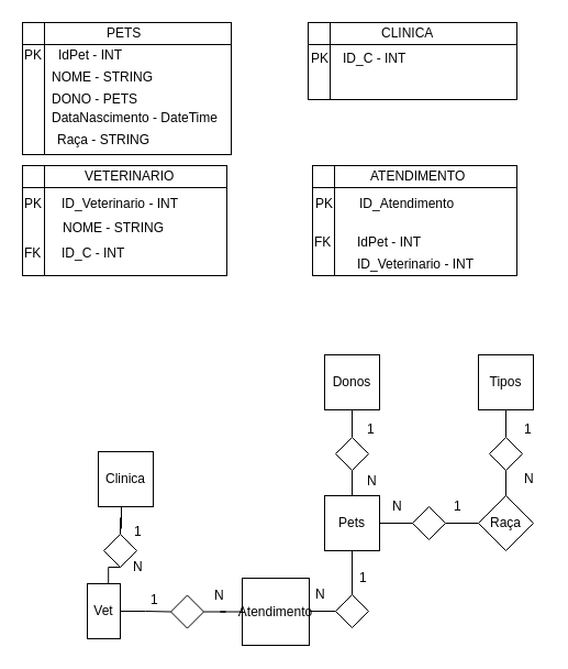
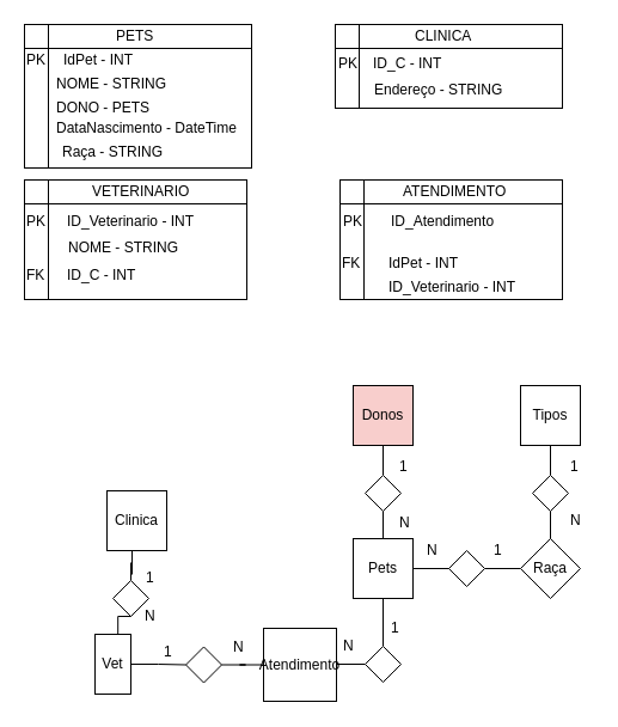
+ <mxCell id="14" value="Endereço - STRING" style="text;html=1;resizable=0;points=[];autosize=1;align=left;verticalAlign=top;spacingTop=-4;" vertex="1" parent="1"><mxGeometry x="311" y="65" width="120" height="20" as="geometry" /></mxCell>
- <mxCell id="30" value="Donos" style="whiteSpace=wrap;html=1;aspect=fixed;" vertex="1" parent="1"><mxGeometry x="295" y="322" width="50" height="50" as="geometry" /></mxCell>
+ <mxCell id="30" value="Donos" style="whiteSpace=wrap;html=1;aspect=fixed;fillColor=#f8cecc;" vertex="1" parent="1"><mxGeometry x="295" y="322" width="50" height="50" as="geometry" /></mxCell>
